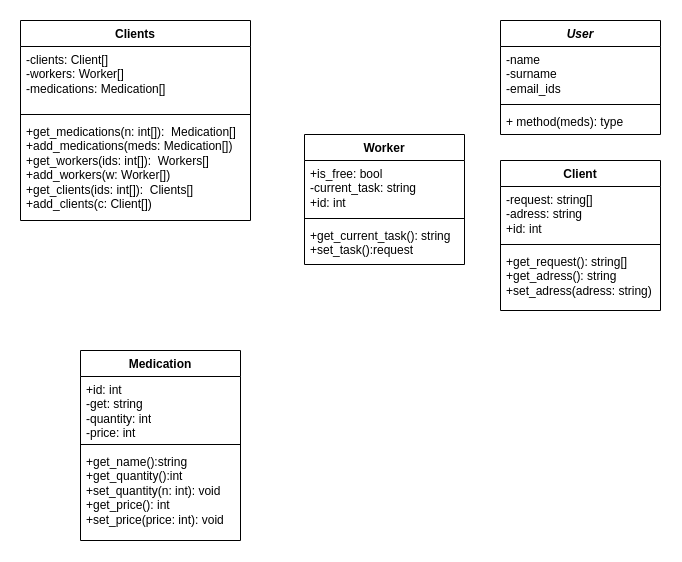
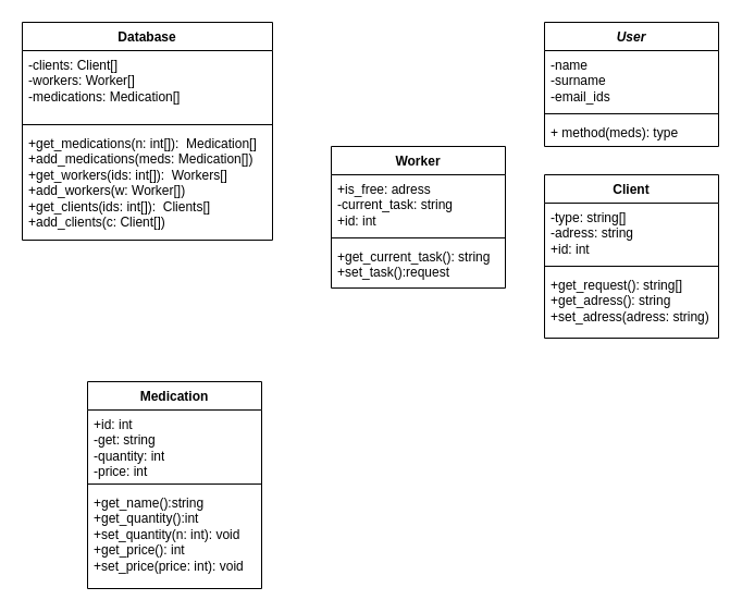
- <mxCell id="2" value="Clients" style="swimlane;fontStyle=1;align=center;verticalAlign=top;childLayout=stackLayout;horizontal=1;startSize=26;horizontalStack=0;resizeParent=1;resizeParentMax=0;resizeLast=0;collapsible=1;marginBottom=0;whiteSpace=wrap;html=1;" parent="1" vertex="1"><mxGeometry x="20" y="20" width="230" height="200" as="geometry" /></mxCell>
+ <mxCell id="2" value="Database" style="swimlane;fontStyle=1;align=center;verticalAlign=top;childLayout=stackLayout;horizontal=1;startSize=26;horizontalStack=0;resizeParent=1;resizeParentMax=0;resizeLast=0;collapsible=1;marginBottom=0;whiteSpace=wrap;html=1;" parent="1" vertex="1"><mxGeometry x="20" y="20" width="230" height="200" as="geometry" /></mxCell>
- <mxCell id="15" value="&lt;div&gt;+is_free: bool&lt;/div&gt;&lt;div&gt;-current_task: string&lt;/div&gt;&lt;div&gt;+id: int&lt;/div&gt;" style="text;strokeColor=none;fillColor=none;align=left;verticalAlign=top;spacingLeft=4;spacingRight=4;overflow=hidden;rotatable=0;points=[[0,0.5],[1,0.5]];portConstraint=eastwest;whiteSpace=wrap;html=1;" vertex="1" parent="14"><mxGeometry y="26" width="160" height="54" as="geometry" /></mxCell>
+ <mxCell id="15" value="&lt;div&gt;+is_free: adress&lt;/div&gt;&lt;div&gt;-current_task: string&lt;/div&gt;&lt;div&gt;+id: int&lt;/div&gt;" style="text;strokeColor=none;fillColor=none;align=left;verticalAlign=top;spacingLeft=4;spacingRight=4;overflow=hidden;rotatable=0;points=[[0,0.5],[1,0.5]];portConstraint=eastwest;whiteSpace=wrap;html=1;" vertex="1" parent="14"><mxGeometry y="26" width="160" height="54" as="geometry" /></mxCell>
- <mxCell id="7" value="&lt;div&gt;-request: string[]&lt;/div&gt;&lt;div&gt;-adress: string&lt;/div&gt;&lt;div&gt;+id: int&lt;/div&gt;" style="text;strokeColor=none;fillColor=none;align=left;verticalAlign=top;spacingLeft=4;spacingRight=4;overflow=hidden;rotatable=0;points=[[0,0.5],[1,0.5]];portConstraint=eastwest;whiteSpace=wrap;html=1;" parent="6" vertex="1"><mxGeometry y="26" width="160" height="54" as="geometry" /></mxCell>
+ <mxCell id="7" value="&lt;div&gt;-type: string[]&lt;/div&gt;&lt;div&gt;-adress: string&lt;/div&gt;&lt;div&gt;+id: int&lt;/div&gt;" style="text;strokeColor=none;fillColor=none;align=left;verticalAlign=top;spacingLeft=4;spacingRight=4;overflow=hidden;rotatable=0;points=[[0,0.5],[1,0.5]];portConstraint=eastwest;whiteSpace=wrap;html=1;" parent="6" vertex="1"><mxGeometry y="26" width="160" height="54" as="geometry" /></mxCell>
